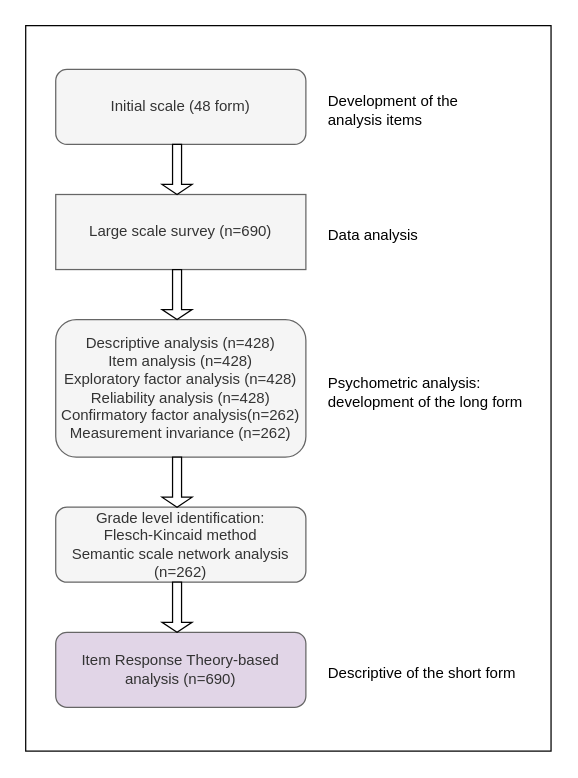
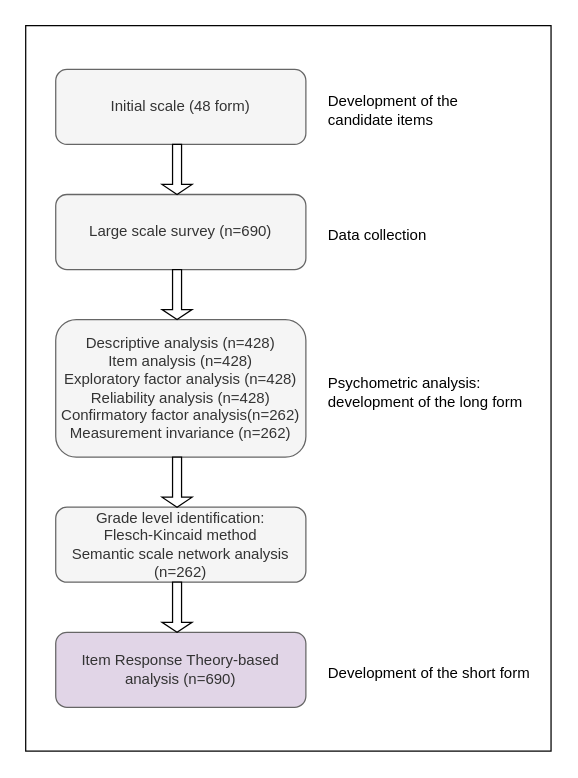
- <mxCell id="8" value="Development of the &lt;br&gt;analysis items" style="text;html=1;align=left;verticalAlign=middle;resizable=0;points=[];autosize=1;strokeColor=none;fillColor=none;" parent="1" vertex="1"><mxGeometry x="260" y="67.5" width="130" height="40" as="geometry" /></mxCell>
+ <mxCell id="8" value="Development of the &lt;br&gt;candidate items" style="text;html=1;align=left;verticalAlign=middle;resizable=0;points=[];autosize=1;strokeColor=none;fillColor=none;" parent="1" vertex="1"><mxGeometry x="260" y="67.5" width="130" height="40" as="geometry" /></mxCell>
- <mxCell id="4" value="Large scale survey (n=690)" style="whiteSpace=wrap;html=1;fillColor=#f5f5f5;fontColor=#333333;strokeColor=#666666;rounded=0;" parent="1" vertex="1"><mxGeometry x="44" y="155" width="200" height="60" as="geometry" /></mxCell>
+ <mxCell id="4" value="Large scale survey (n=690)" style="rounded=1;whiteSpace=wrap;html=1;fillColor=#f5f5f5;fontColor=#333333;strokeColor=#666666;" parent="1" vertex="1"><mxGeometry x="44" y="155" width="200" height="60" as="geometry" /></mxCell>
- <mxCell id="9" value="Data analysis" style="text;html=1;align=left;verticalAlign=middle;resizable=0;points=[];autosize=1;strokeColor=none;fillColor=none;" parent="1" vertex="1"><mxGeometry x="260" y="172.5" width="100" height="30" as="geometry" /></mxCell>
+ <mxCell id="9" value="Data collection" style="text;html=1;align=left;verticalAlign=middle;resizable=0;points=[];autosize=1;strokeColor=none;fillColor=none;" parent="1" vertex="1"><mxGeometry x="260" y="172.5" width="100" height="30" as="geometry" /></mxCell>
- <mxCell id="11" value="Descriptive of the short form" style="text;html=1;align=left;verticalAlign=middle;resizable=0;points=[];autosize=1;strokeColor=none;fillColor=none;" parent="1" vertex="1"><mxGeometry x="260" y="522.5" width="180" height="30" as="geometry" /></mxCell>
+ <mxCell id="11" value="Development of the short form" style="text;html=1;align=left;verticalAlign=middle;resizable=0;points=[];autosize=1;strokeColor=none;fillColor=none;" parent="1" vertex="1"><mxGeometry x="260" y="522.5" width="180" height="30" as="geometry" /></mxCell>
